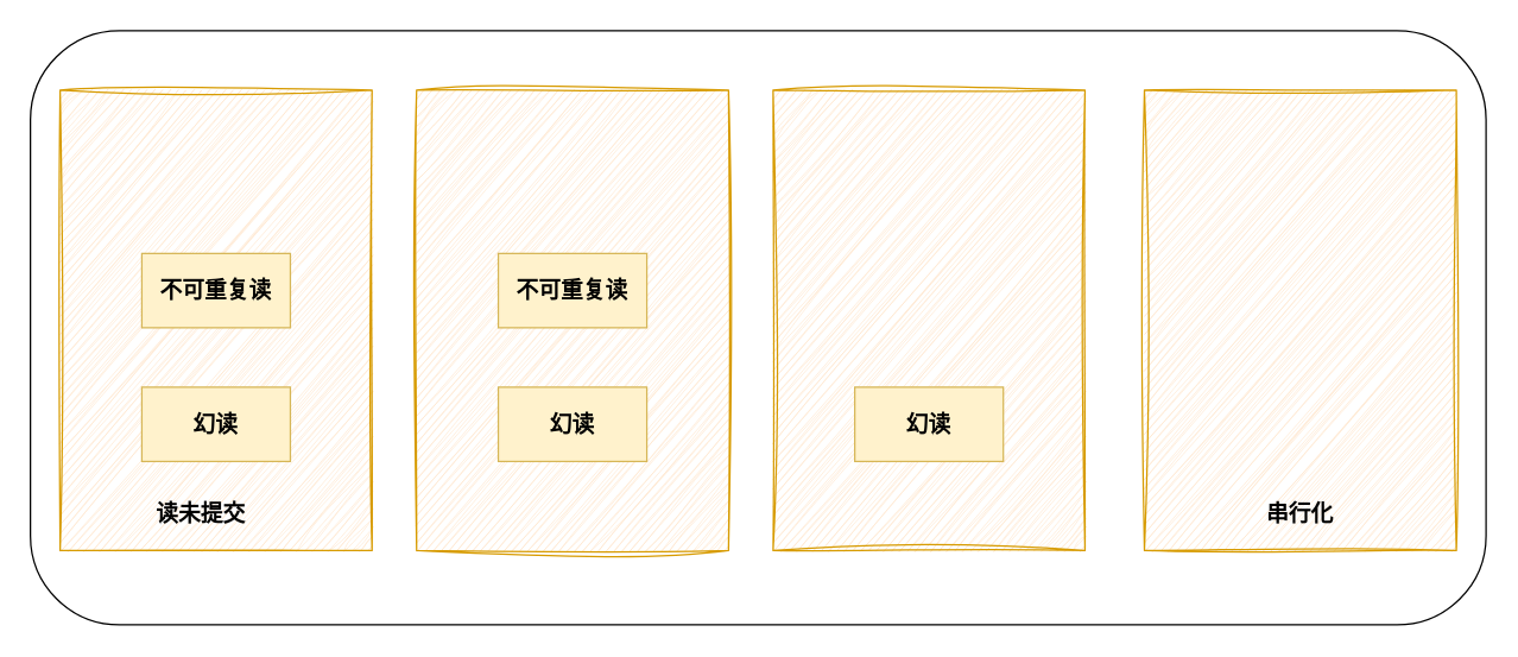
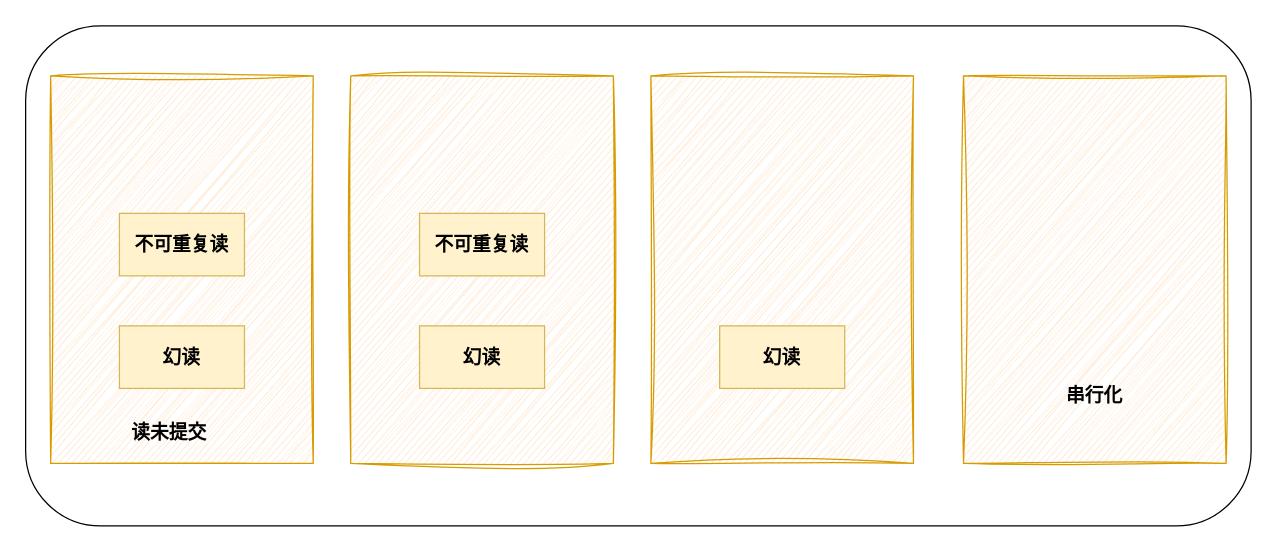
- <mxCell id="17" value="&lt;font style=&quot;font-size: 15px;&quot;&gt;&lt;b&gt;串行化&lt;/b&gt;&lt;/font&gt;" style="text;html=1;strokeColor=none;fillColor=none;align=center;verticalAlign=middle;whiteSpace=wrap;rounded=0;" vertex="1" parent="15"><mxGeometry x="65" y="270" width="80" height="30" as="geometry" /></mxCell>
+ <mxCell id="17" value="&lt;font style=&quot;font-size: 15px;&quot;&gt;&lt;b&gt;串行化&lt;/b&gt;&lt;/font&gt;" style="text;html=1;strokeColor=none;fillColor=none;align=center;verticalAlign=middle;whiteSpace=wrap;rounded=0;" vertex="1" parent="15"><mxGeometry x="65" y="240" width="80" height="30" as="geometry" /></mxCell>
